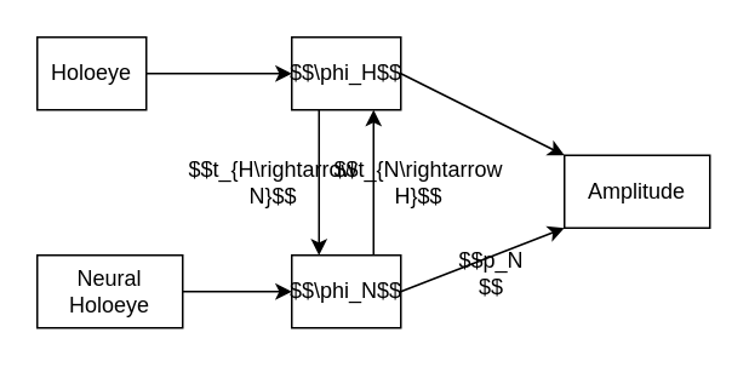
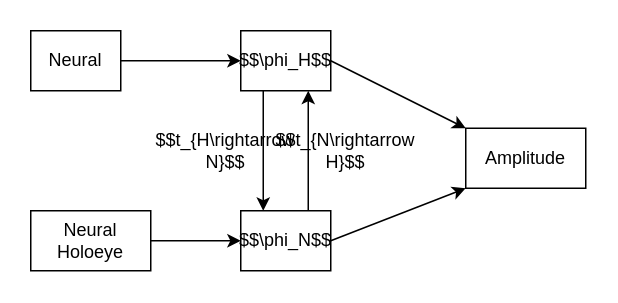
- <mxCell id="3" value="&lt;div&gt;Holoeye&lt;/div&gt;" style="text;html=1;strokeColor=default;fillColor=none;align=center;verticalAlign=middle;whiteSpace=wrap;rounded=0;" parent="1" vertex="1"><mxGeometry x="20" y="20" width="60" height="40" as="geometry" /></mxCell>
+ <mxCell id="3" value="&lt;div&gt;Neural&lt;/div&gt;" style="text;html=1;strokeColor=default;fillColor=none;align=center;verticalAlign=middle;whiteSpace=wrap;rounded=0;" parent="1" vertex="1"><mxGeometry x="20" y="20" width="60" height="40" as="geometry" /></mxCell>
- <mxCell id="15" value="$$p_N&lt;br&gt;$$" style="text;html=1;align=center;verticalAlign=middle;whiteSpace=wrap;rounded=0;strokeColor=none;" parent="1" vertex="1"><mxGeometry x="240" y="130" width="60" height="40" as="geometry" /></mxCell>
